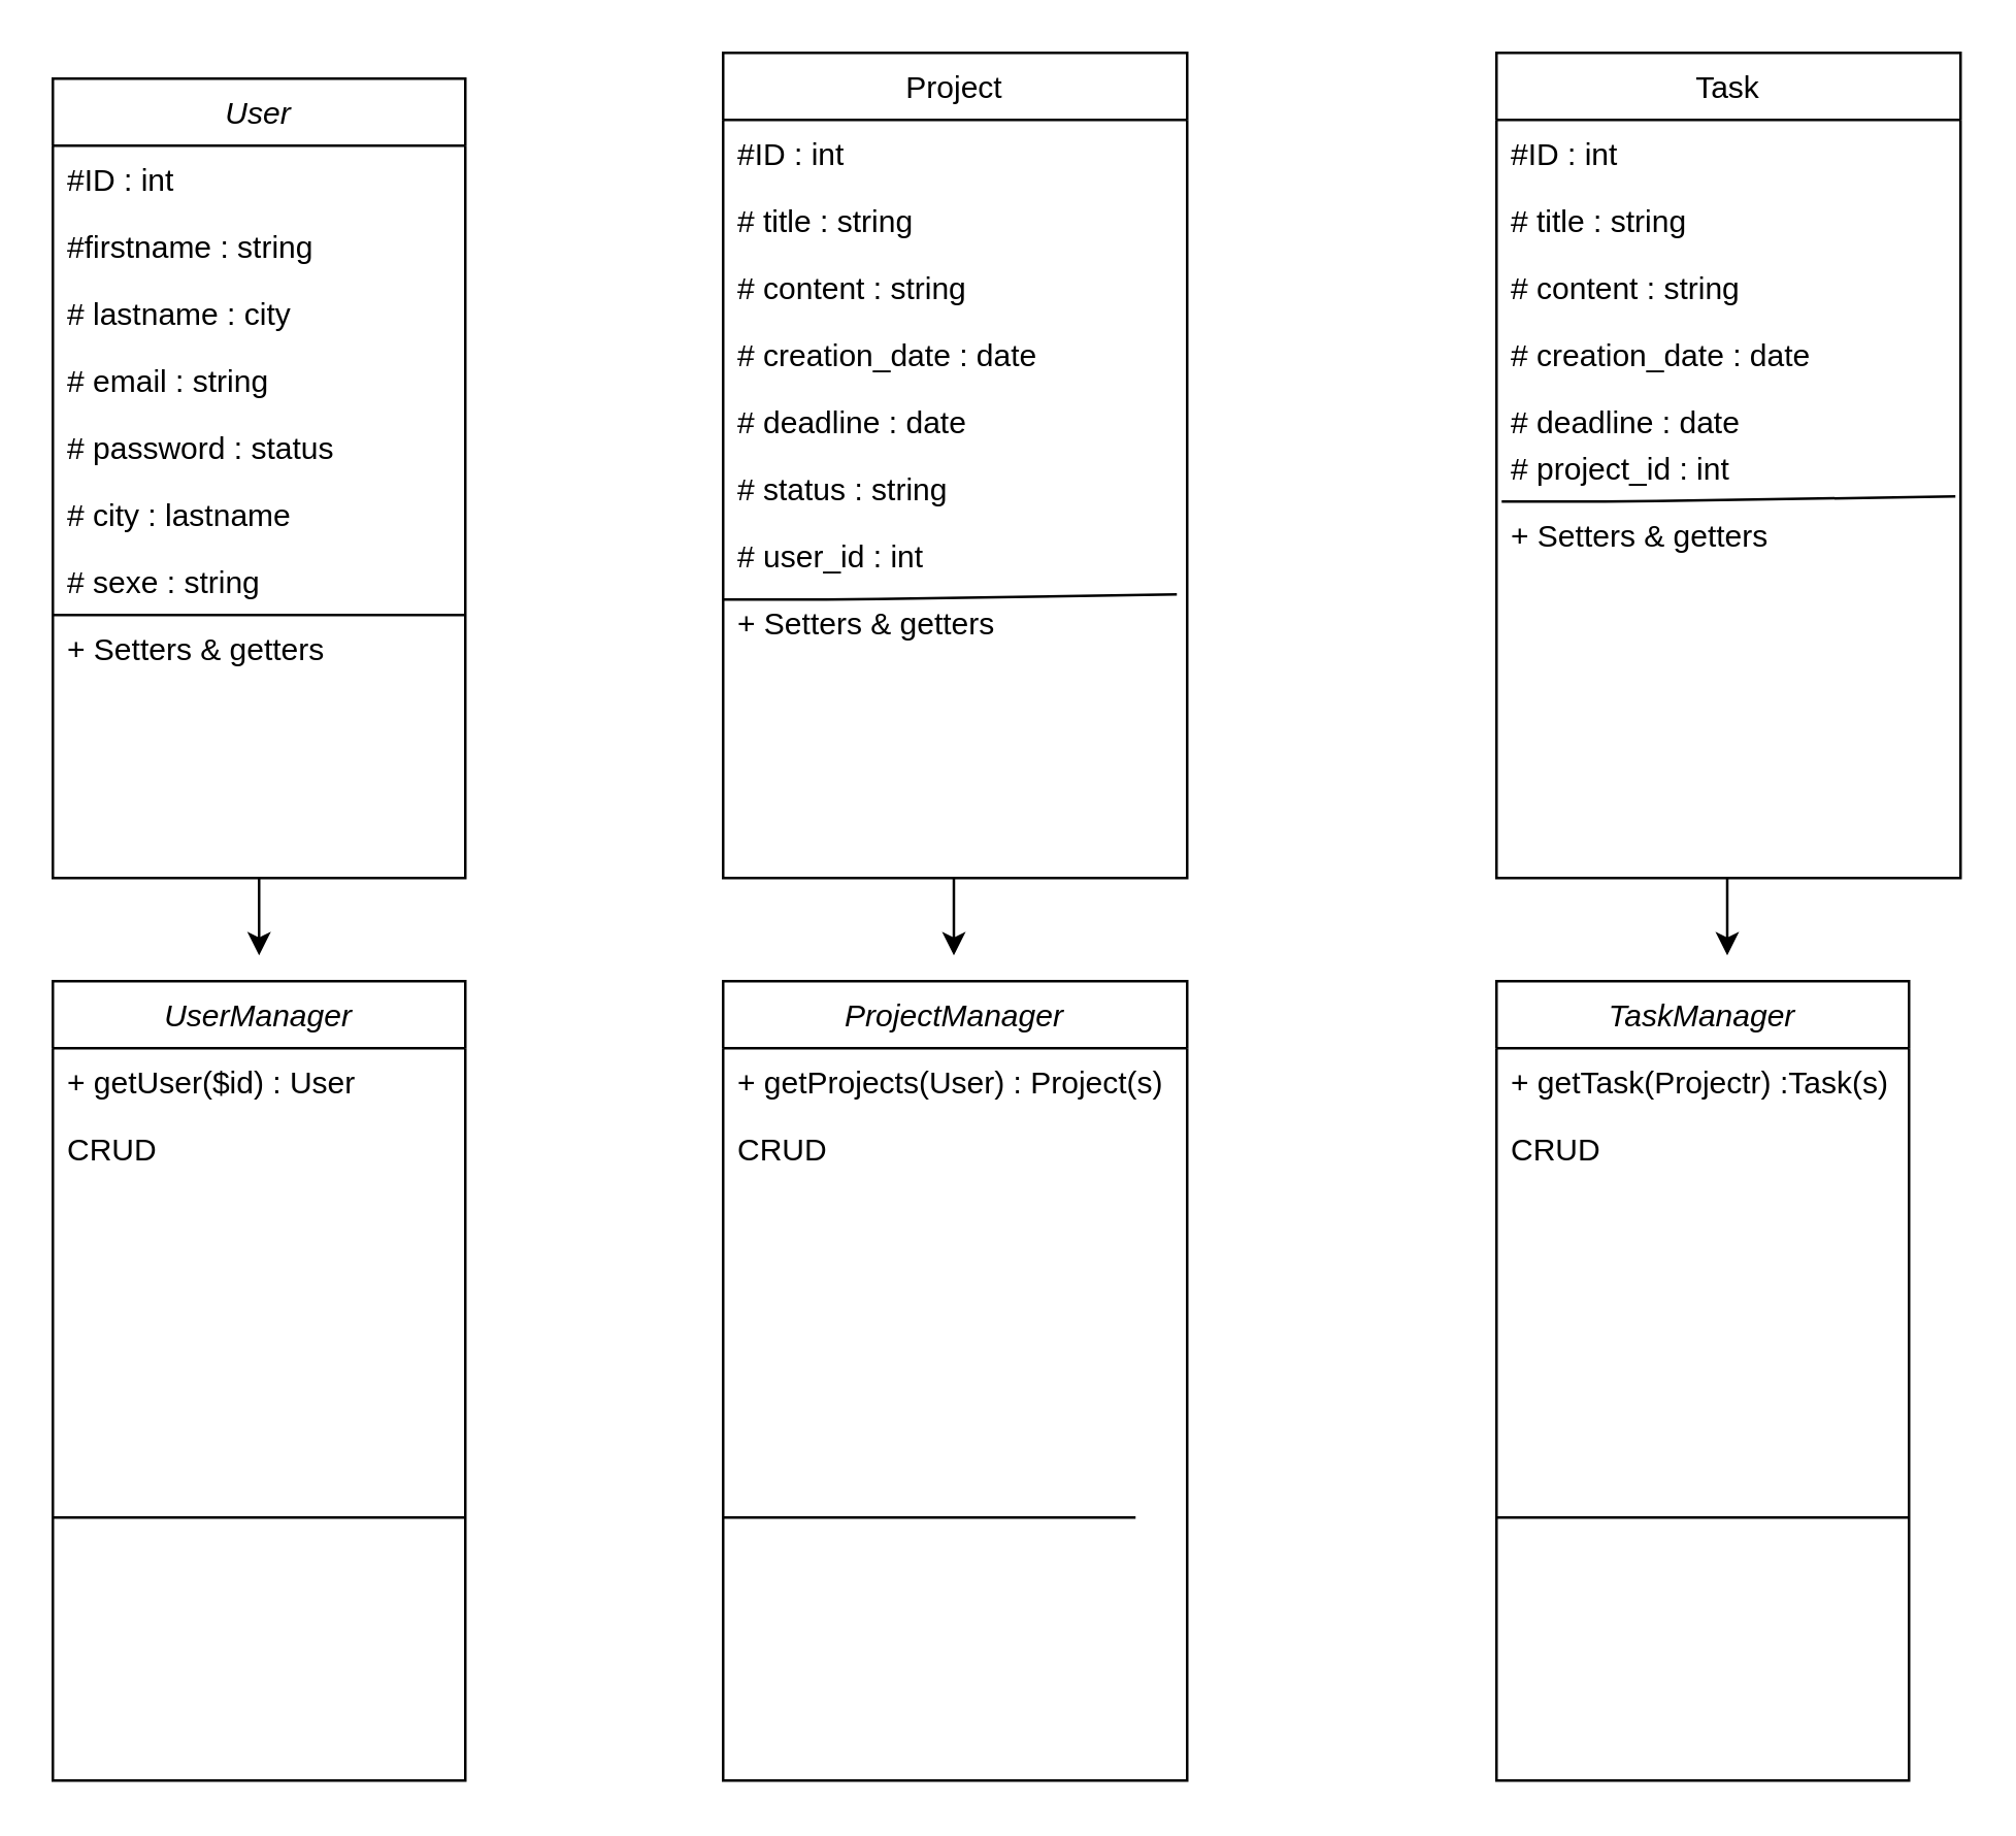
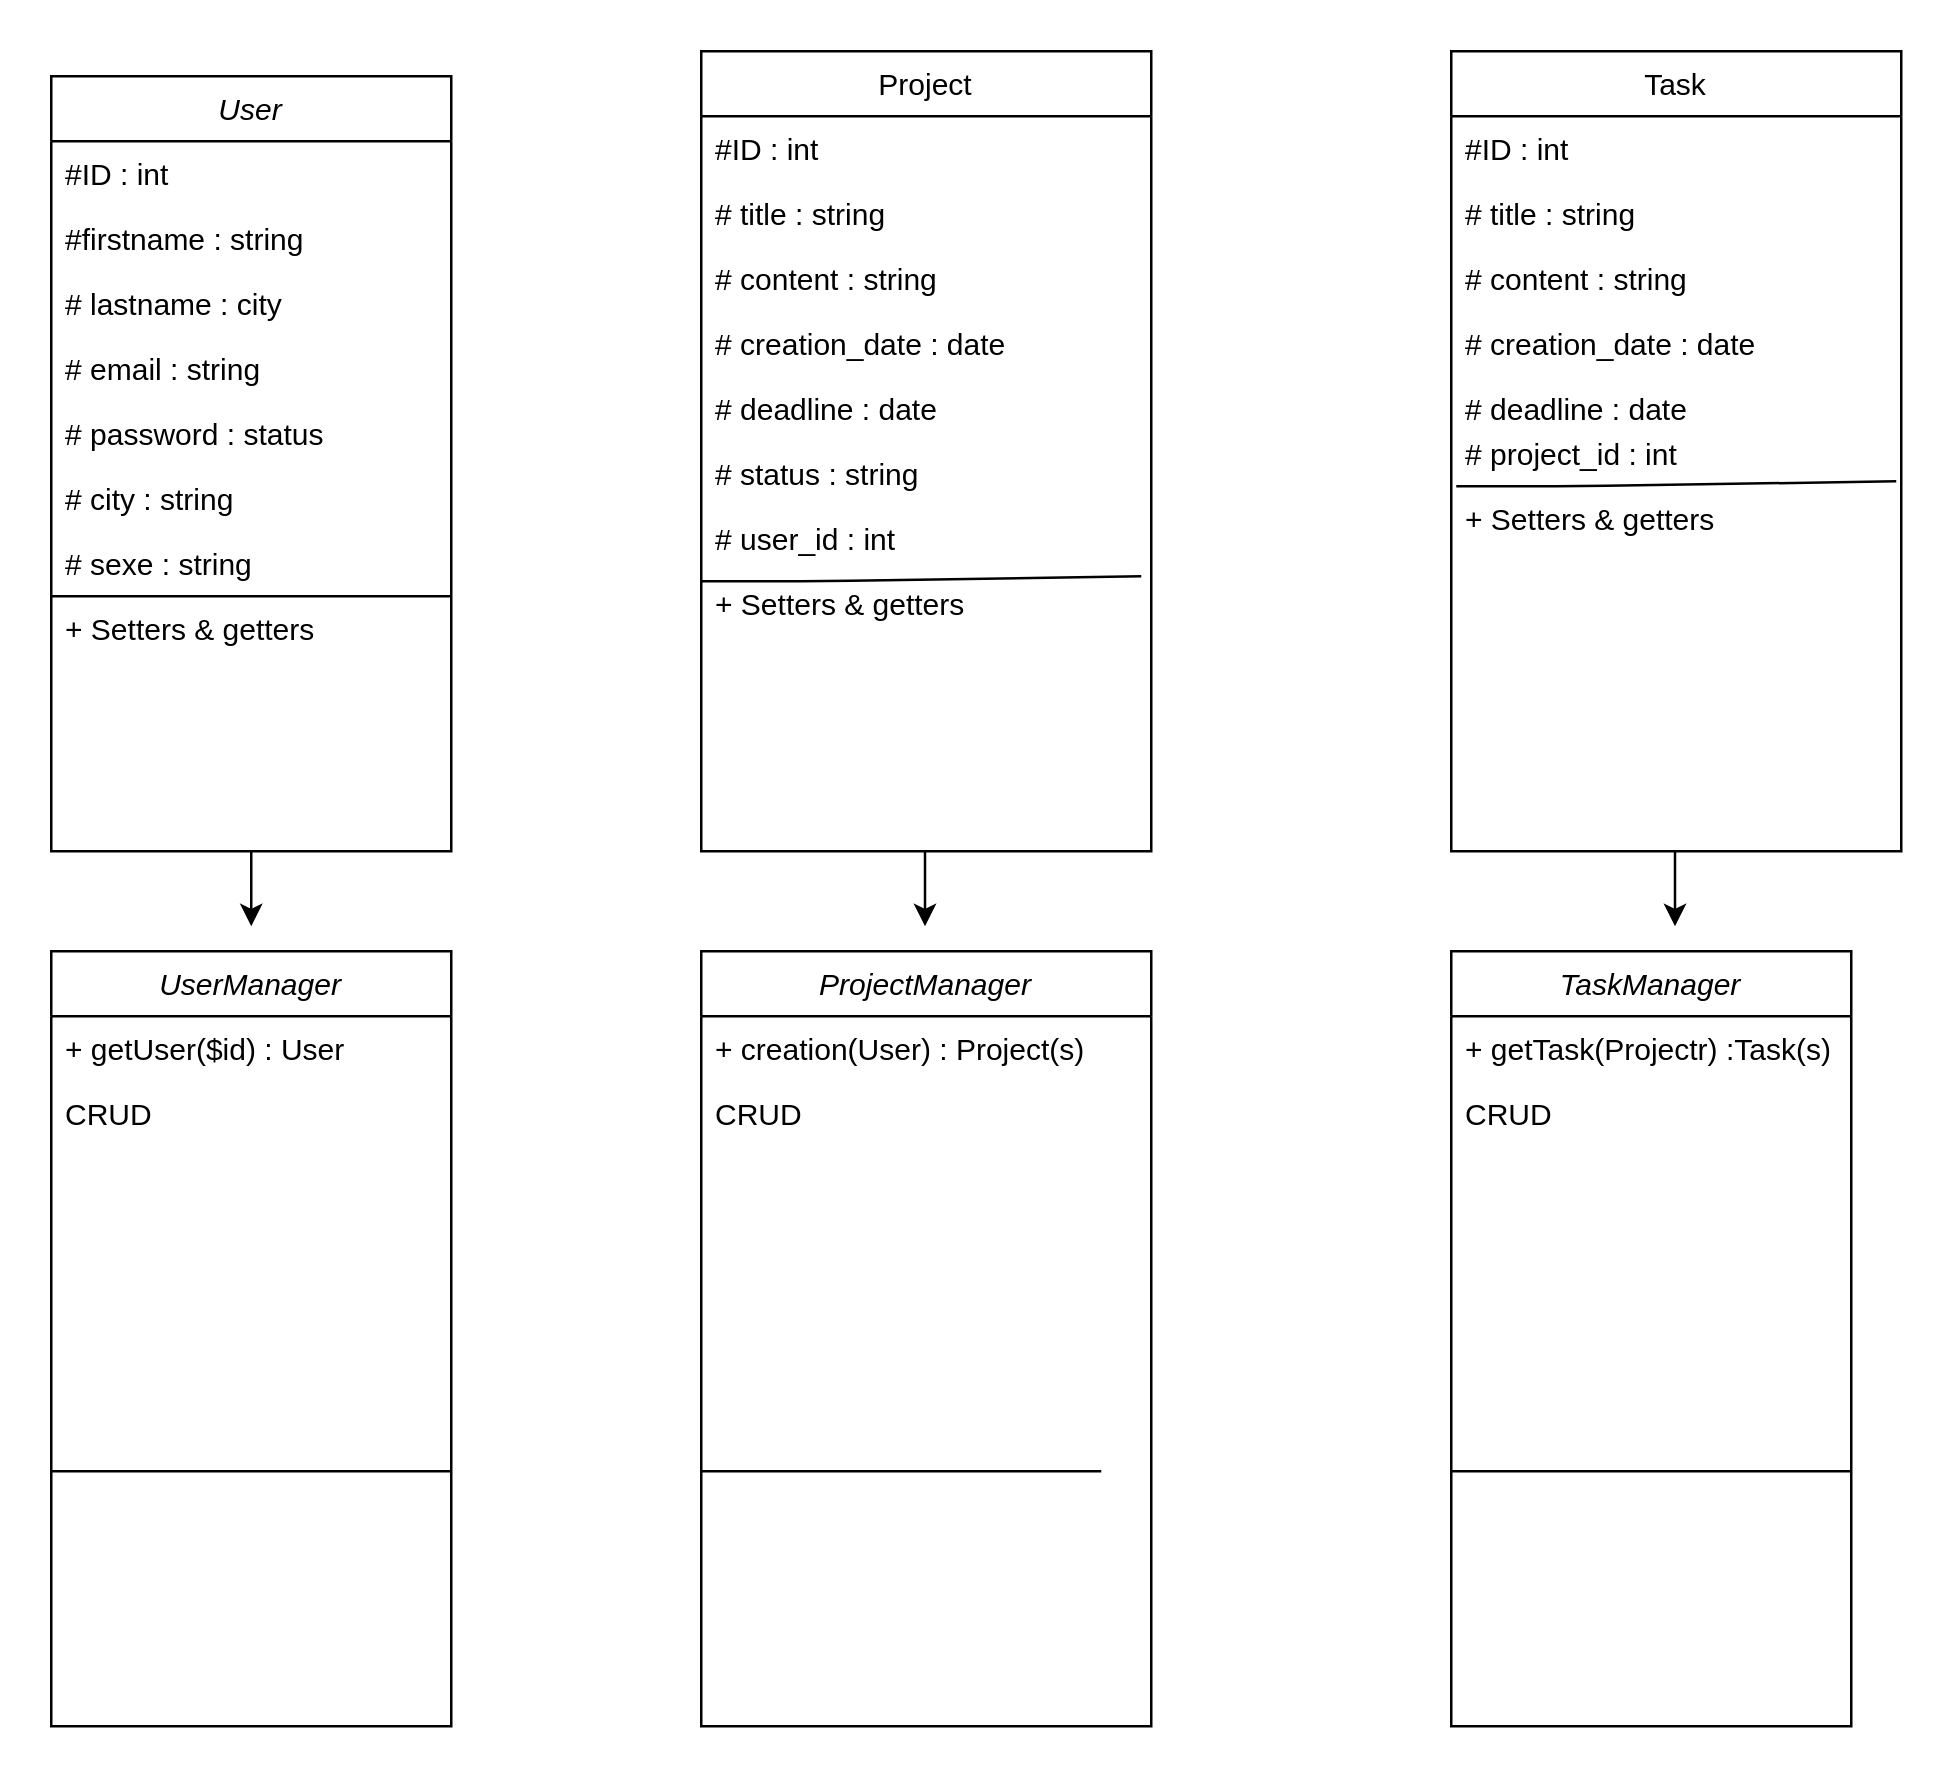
- <mxCell id="31" value="# city : lastname " style="text;align=left;verticalAlign=top;spacingLeft=4;spacingRight=4;overflow=hidden;rotatable=0;points=[[0,0.5],[1,0.5]];portConstraint=eastwest;rounded=0;shadow=0;html=0;" parent="25" vertex="1"><mxGeometry y="156" width="160" height="26" as="geometry" /></mxCell>
+ <mxCell id="31" value="# city : string " style="text;align=left;verticalAlign=top;spacingLeft=4;spacingRight=4;overflow=hidden;rotatable=0;points=[[0,0.5],[1,0.5]];portConstraint=eastwest;rounded=0;shadow=0;html=0;" parent="25" vertex="1"><mxGeometry y="156" width="160" height="26" as="geometry" /></mxCell>
- <mxCell id="37" value="+ getProjects(User) : Project(s)" style="text;align=left;verticalAlign=top;spacingLeft=4;spacingRight=4;overflow=hidden;rotatable=0;points=[[0,0.5],[1,0.5]];portConstraint=eastwest;rounded=0;shadow=0;html=0;" parent="35" vertex="1"><mxGeometry y="26" width="180" height="26" as="geometry" /></mxCell>
+ <mxCell id="37" value="+ creation(User) : Project(s)" style="text;align=left;verticalAlign=top;spacingLeft=4;spacingRight=4;overflow=hidden;rotatable=0;points=[[0,0.5],[1,0.5]];portConstraint=eastwest;rounded=0;shadow=0;html=0;" parent="35" vertex="1"><mxGeometry y="26" width="180" height="26" as="geometry" /></mxCell>
